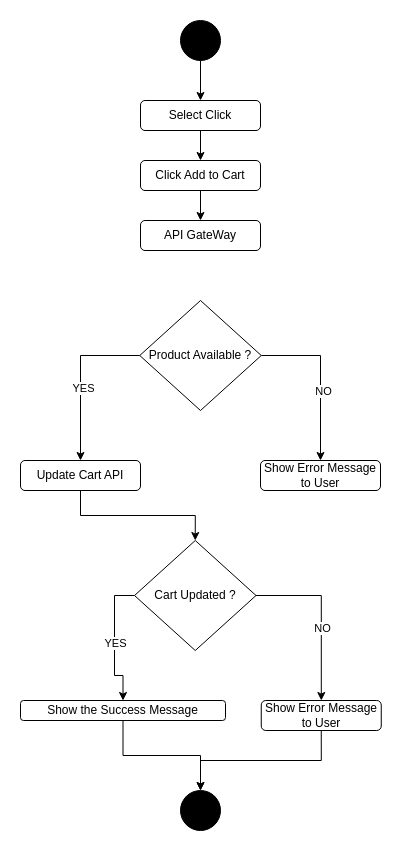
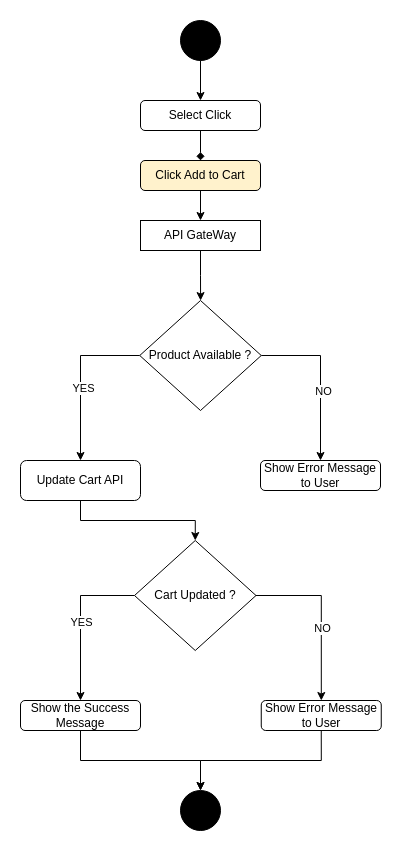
- <mxCell id="4" style="edgeStyle=orthogonalEdgeStyle;rounded=0;orthogonalLoop=1;jettySize=auto;html=1;exitX=0.5;exitY=1;exitDx=0;exitDy=0;entryX=0.5;entryY=0;entryDx=0;entryDy=0;" edge="1" parent="1" source="5" target="7"><mxGeometry relative="1" as="geometry" /></mxCell>
+ <mxCell id="4" style="edgeStyle=orthogonalEdgeStyle;rounded=0;orthogonalLoop=1;jettySize=auto;html=1;exitX=0.5;exitY=1;exitDx=0;exitDy=0;entryX=0.5;entryY=0;entryDx=0;entryDy=0;endArrow=diamond;" edge="1" parent="1" source="5" target="7"><mxGeometry relative="1" as="geometry" /></mxCell>
- <mxCell id="7" value="Click Add to Cart" style="rounded=1;whiteSpace=wrap;html=1;" vertex="1" parent="1"><mxGeometry x="140" y="160" width="120" height="30" as="geometry" /></mxCell>
+ <mxCell id="7" value="Click Add to Cart" style="rounded=1;whiteSpace=wrap;html=1;fillColor=#fff2cc;" vertex="1" parent="1"><mxGeometry x="140" y="160" width="120" height="30" as="geometry" /></mxCell>
- <mxCell id="9" value="API GateWay" style="rounded=1;whiteSpace=wrap;html=1;" vertex="1" parent="1"><mxGeometry x="140" y="220" width="120" height="30" as="geometry" /></mxCell>
+ <mxCell id="9" value="API GateWay" style="whiteSpace=wrap;html=1;rounded=0;" vertex="1" parent="1"><mxGeometry x="140" y="220" width="120" height="30" as="geometry" /></mxCell>
+ <mxCell id="8" style="edgeStyle=orthogonalEdgeStyle;rounded=0;orthogonalLoop=1;jettySize=auto;html=1;exitX=0.5;exitY=1;exitDx=0;exitDy=0;" edge="1" parent="1" source="9" target="14"><mxGeometry relative="1" as="geometry" /></mxCell>
- <mxCell id="17" value="Update Cart API" style="rounded=1;whiteSpace=wrap;html=1;" vertex="1" parent="1"><mxGeometry x="20" y="460" width="120" height="30" as="geometry" /></mxCell>
+ <mxCell id="17" value="Update Cart API" style="rounded=1;whiteSpace=wrap;html=1;" vertex="1" parent="1"><mxGeometry x="20" y="460" width="120" height="40" as="geometry" /></mxCell>
- <mxCell id="24" value="Show the Success Message" style="rounded=1;whiteSpace=wrap;html=1;" vertex="1" parent="1"><mxGeometry x="20" y="700" width="205" height="20" as="geometry" /></mxCell>
+ <mxCell id="24" value="Show the Success Message" style="rounded=1;whiteSpace=wrap;html=1;" vertex="1" parent="1"><mxGeometry x="20" y="700" width="120" height="30" as="geometry" /></mxCell>
